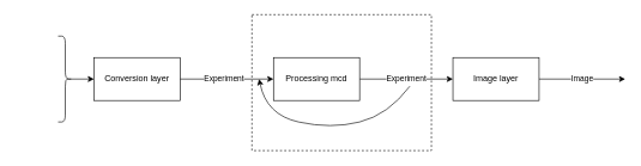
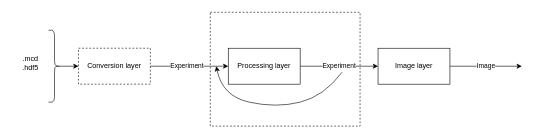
+ <mxCell id="6" value=".mcd&lt;br&gt;.hdf5" style="text;html=1;strokeColor=none;fillColor=none;align=center;verticalAlign=middle;whiteSpace=wrap;rounded=0;" parent="1" vertex="1"><mxGeometry x="20" y="90" width="60" height="30" as="geometry" /></mxCell>
- <mxCell id="3" value="Conversion layer" style="rounded=0;whiteSpace=wrap;html=1;" parent="1" vertex="1"><mxGeometry x="130" y="80" width="120" height="60" as="geometry" /></mxCell>
+ <mxCell id="3" value="Conversion layer" style="rounded=0;whiteSpace=wrap;html=1;dashed=1;" parent="1" vertex="1"><mxGeometry x="130" y="80" width="120" height="60" as="geometry" /></mxCell>
- <mxCell id="10" value="Processing mcd" style="rounded=0;whiteSpace=wrap;html=1;" parent="1" vertex="1"><mxGeometry x="380" y="80" width="120" height="60" as="geometry" /></mxCell>
+ <mxCell id="10" value="Processing layer" style="rounded=0;whiteSpace=wrap;html=1;" parent="1" vertex="1"><mxGeometry x="380" y="80" width="120" height="60" as="geometry" /></mxCell>
